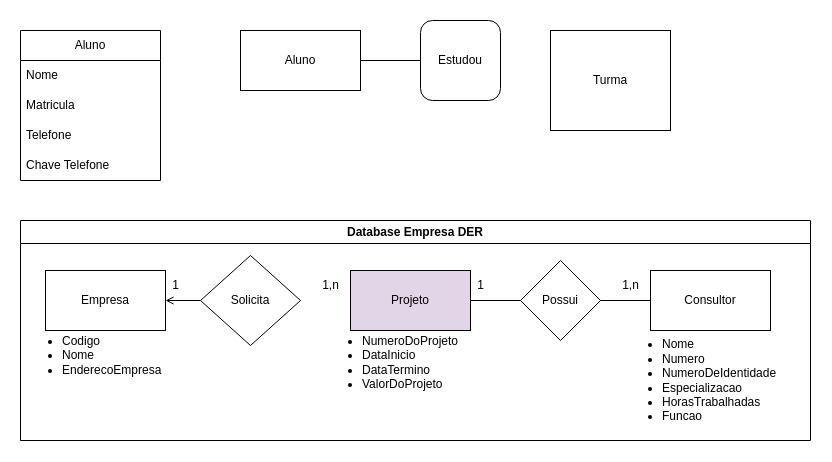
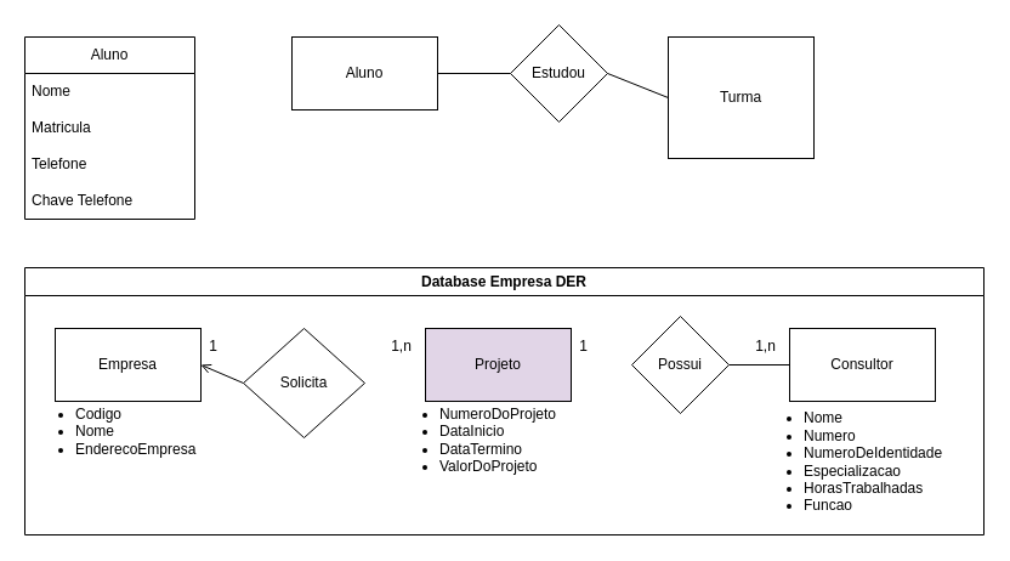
- <mxCell id="8" value="Estudou" style="whiteSpace=wrap;html=1;rounded=1;" vertex="1" parent="1"><mxGeometry x="420" y="20" width="80" height="80" as="geometry" /></mxCell>
+ <mxCell id="8" value="Estudou" style="rhombus;whiteSpace=wrap;html=1;" vertex="1" parent="1"><mxGeometry x="420" y="20" width="80" height="80" as="geometry" /></mxCell>
+ <mxCell id="11" value="" style="endArrow=none;html=1;rounded=0;entryX=1;entryY=0.5;entryDx=0;entryDy=0;exitX=0;exitY=0.5;exitDx=0;exitDy=0;" edge="1" parent="1" source="9" target="8"><mxGeometry width="50" height="50" relative="1" as="geometry"><mxPoint x="500" y="170" as="sourcePoint" /><mxPoint x="550" y="120" as="targetPoint" /></mxGeometry></mxCell>
- <mxCell id="14" value="Solicita" style="rhombus;whiteSpace=wrap;html=1;" vertex="1" parent="12"><mxGeometry x="180" y="35" width="100" height="90" as="geometry" /></mxCell>
+ <mxCell id="14" value="Solicita" style="rhombus;whiteSpace=wrap;html=1;" vertex="1" parent="12"><mxGeometry x="180" y="50" width="100" height="90" as="geometry" /></mxCell>
- <mxCell id="20" value="" style="endArrow=none;html=1;rounded=0;entryX=1;entryY=0.5;entryDx=0;entryDy=0;exitX=0;exitY=0.5;exitDx=0;exitDy=0;" edge="1" parent="12" source="19" target="15"><mxGeometry width="50" height="50" relative="1" as="geometry"><mxPoint x="500" y="210" as="sourcePoint" /><mxPoint x="550" y="160" as="targetPoint" /></mxGeometry></mxCell>
